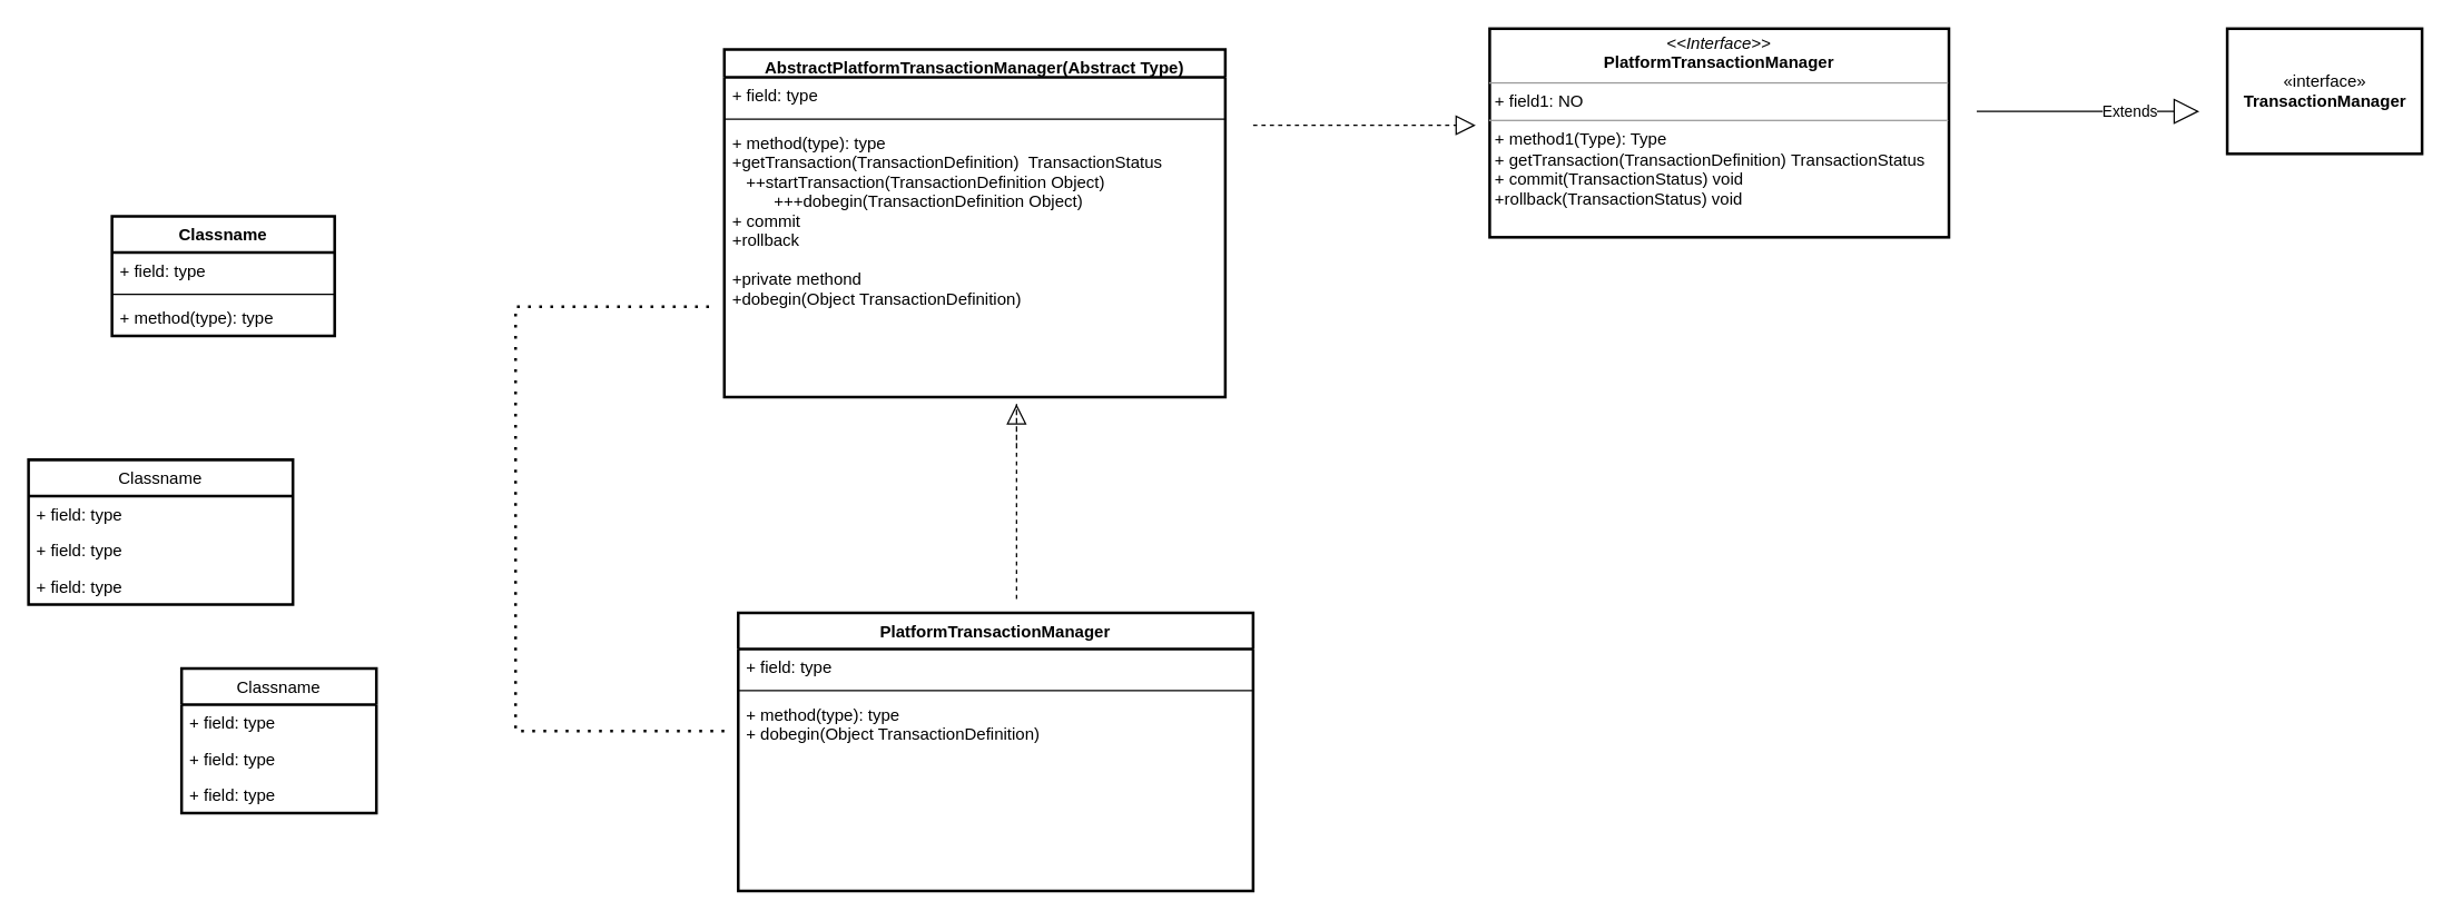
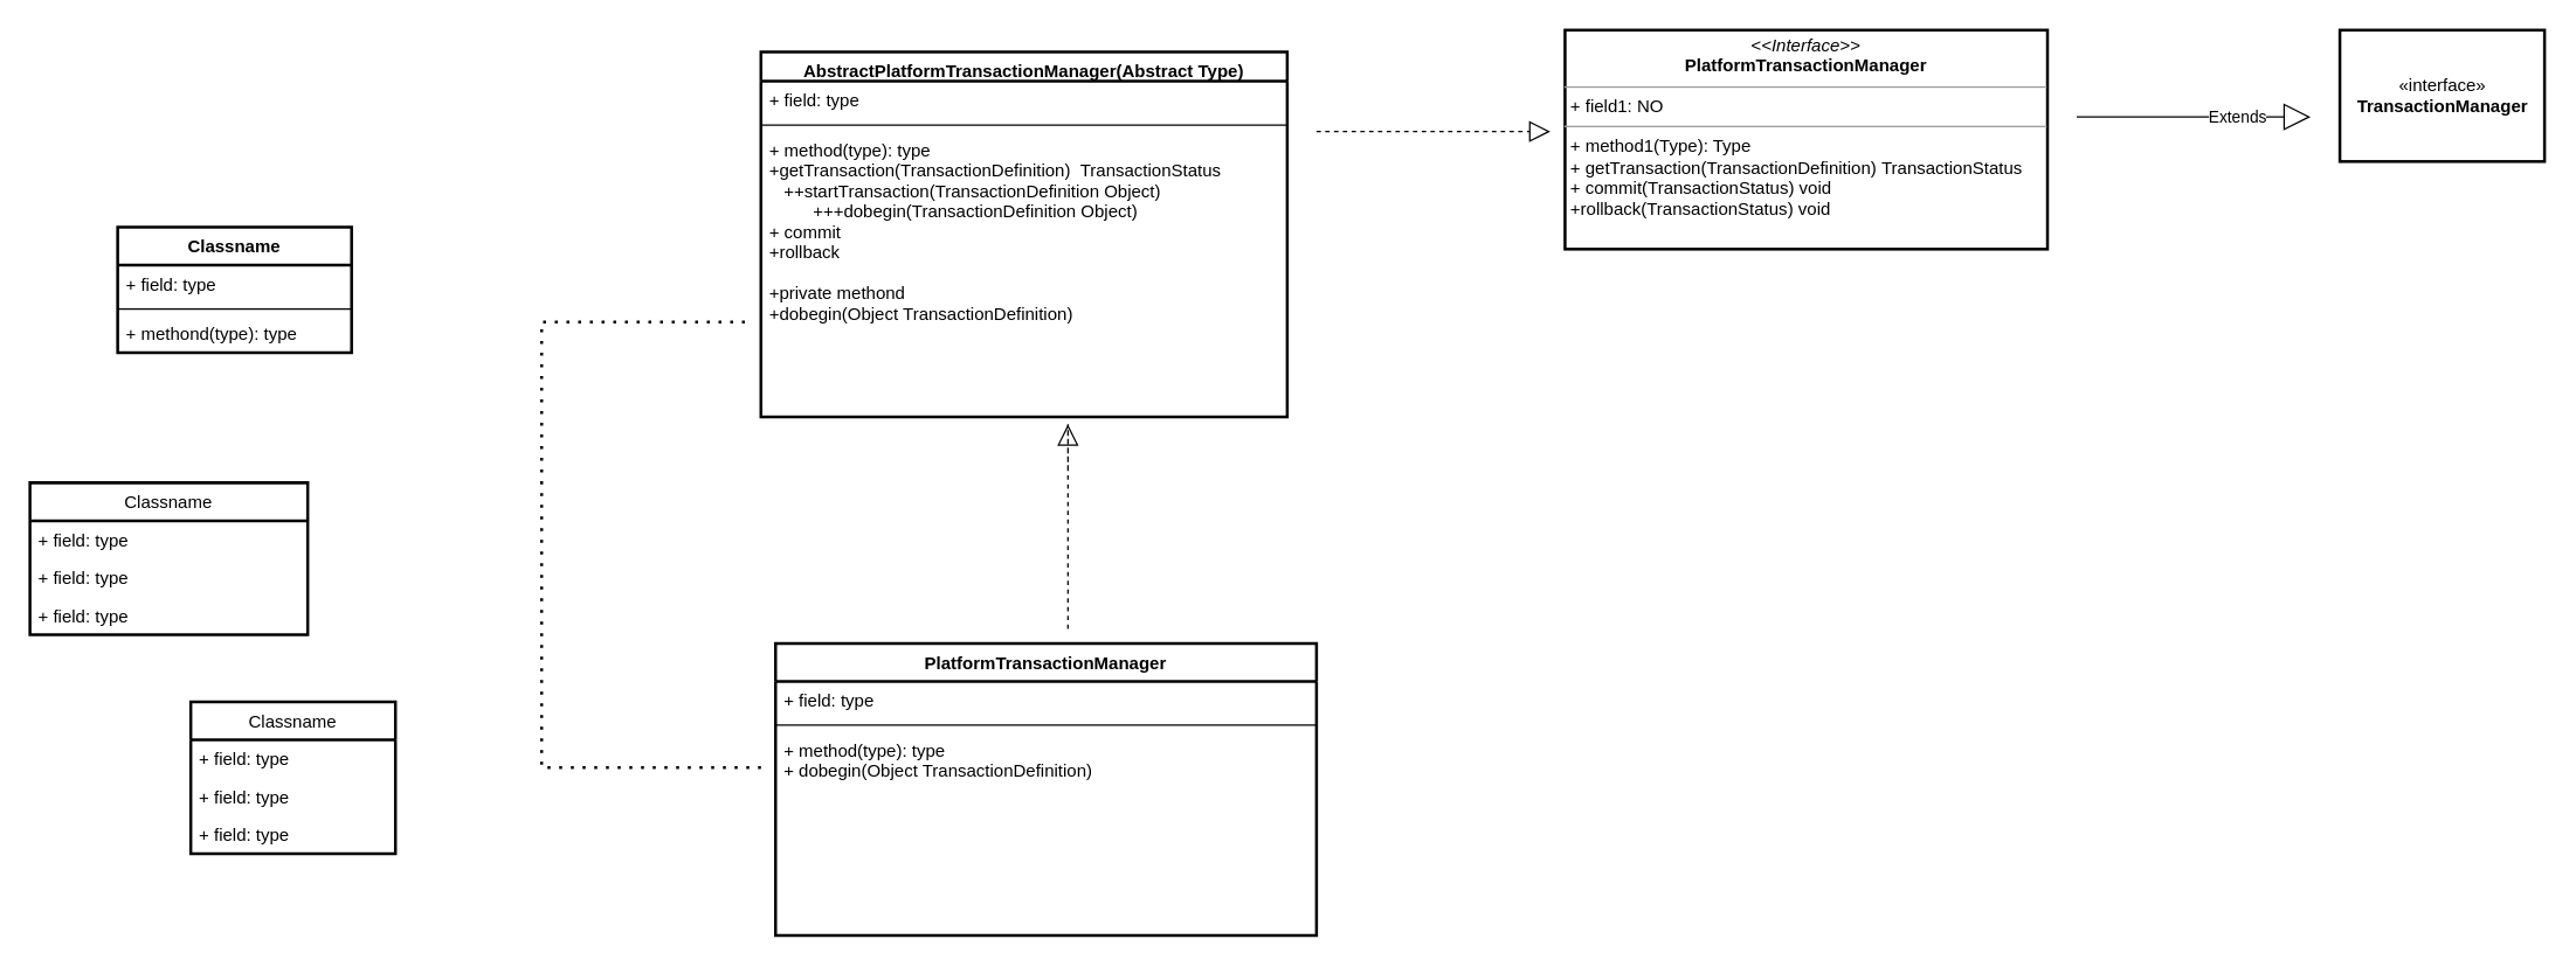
- <mxCell id="9" value="+ method(type): type" style="text;strokeColor=none;fillColor=none;align=left;verticalAlign=top;spacingLeft=4;spacingRight=4;overflow=hidden;rotatable=0;points=[[0,0.5],[1,0.5]];portConstraint=eastwest;fontColor=default;" vertex="1" parent="6"><mxGeometry y="60" width="160" height="26" as="geometry" /></mxCell>
+ <mxCell id="9" value="+ methond(type): type" style="text;strokeColor=none;fillColor=none;align=left;verticalAlign=top;spacingLeft=4;spacingRight=4;overflow=hidden;rotatable=0;points=[[0,0.5],[1,0.5]];portConstraint=eastwest;fontColor=default;" vertex="1" parent="6"><mxGeometry y="60" width="160" height="26" as="geometry" /></mxCell>
